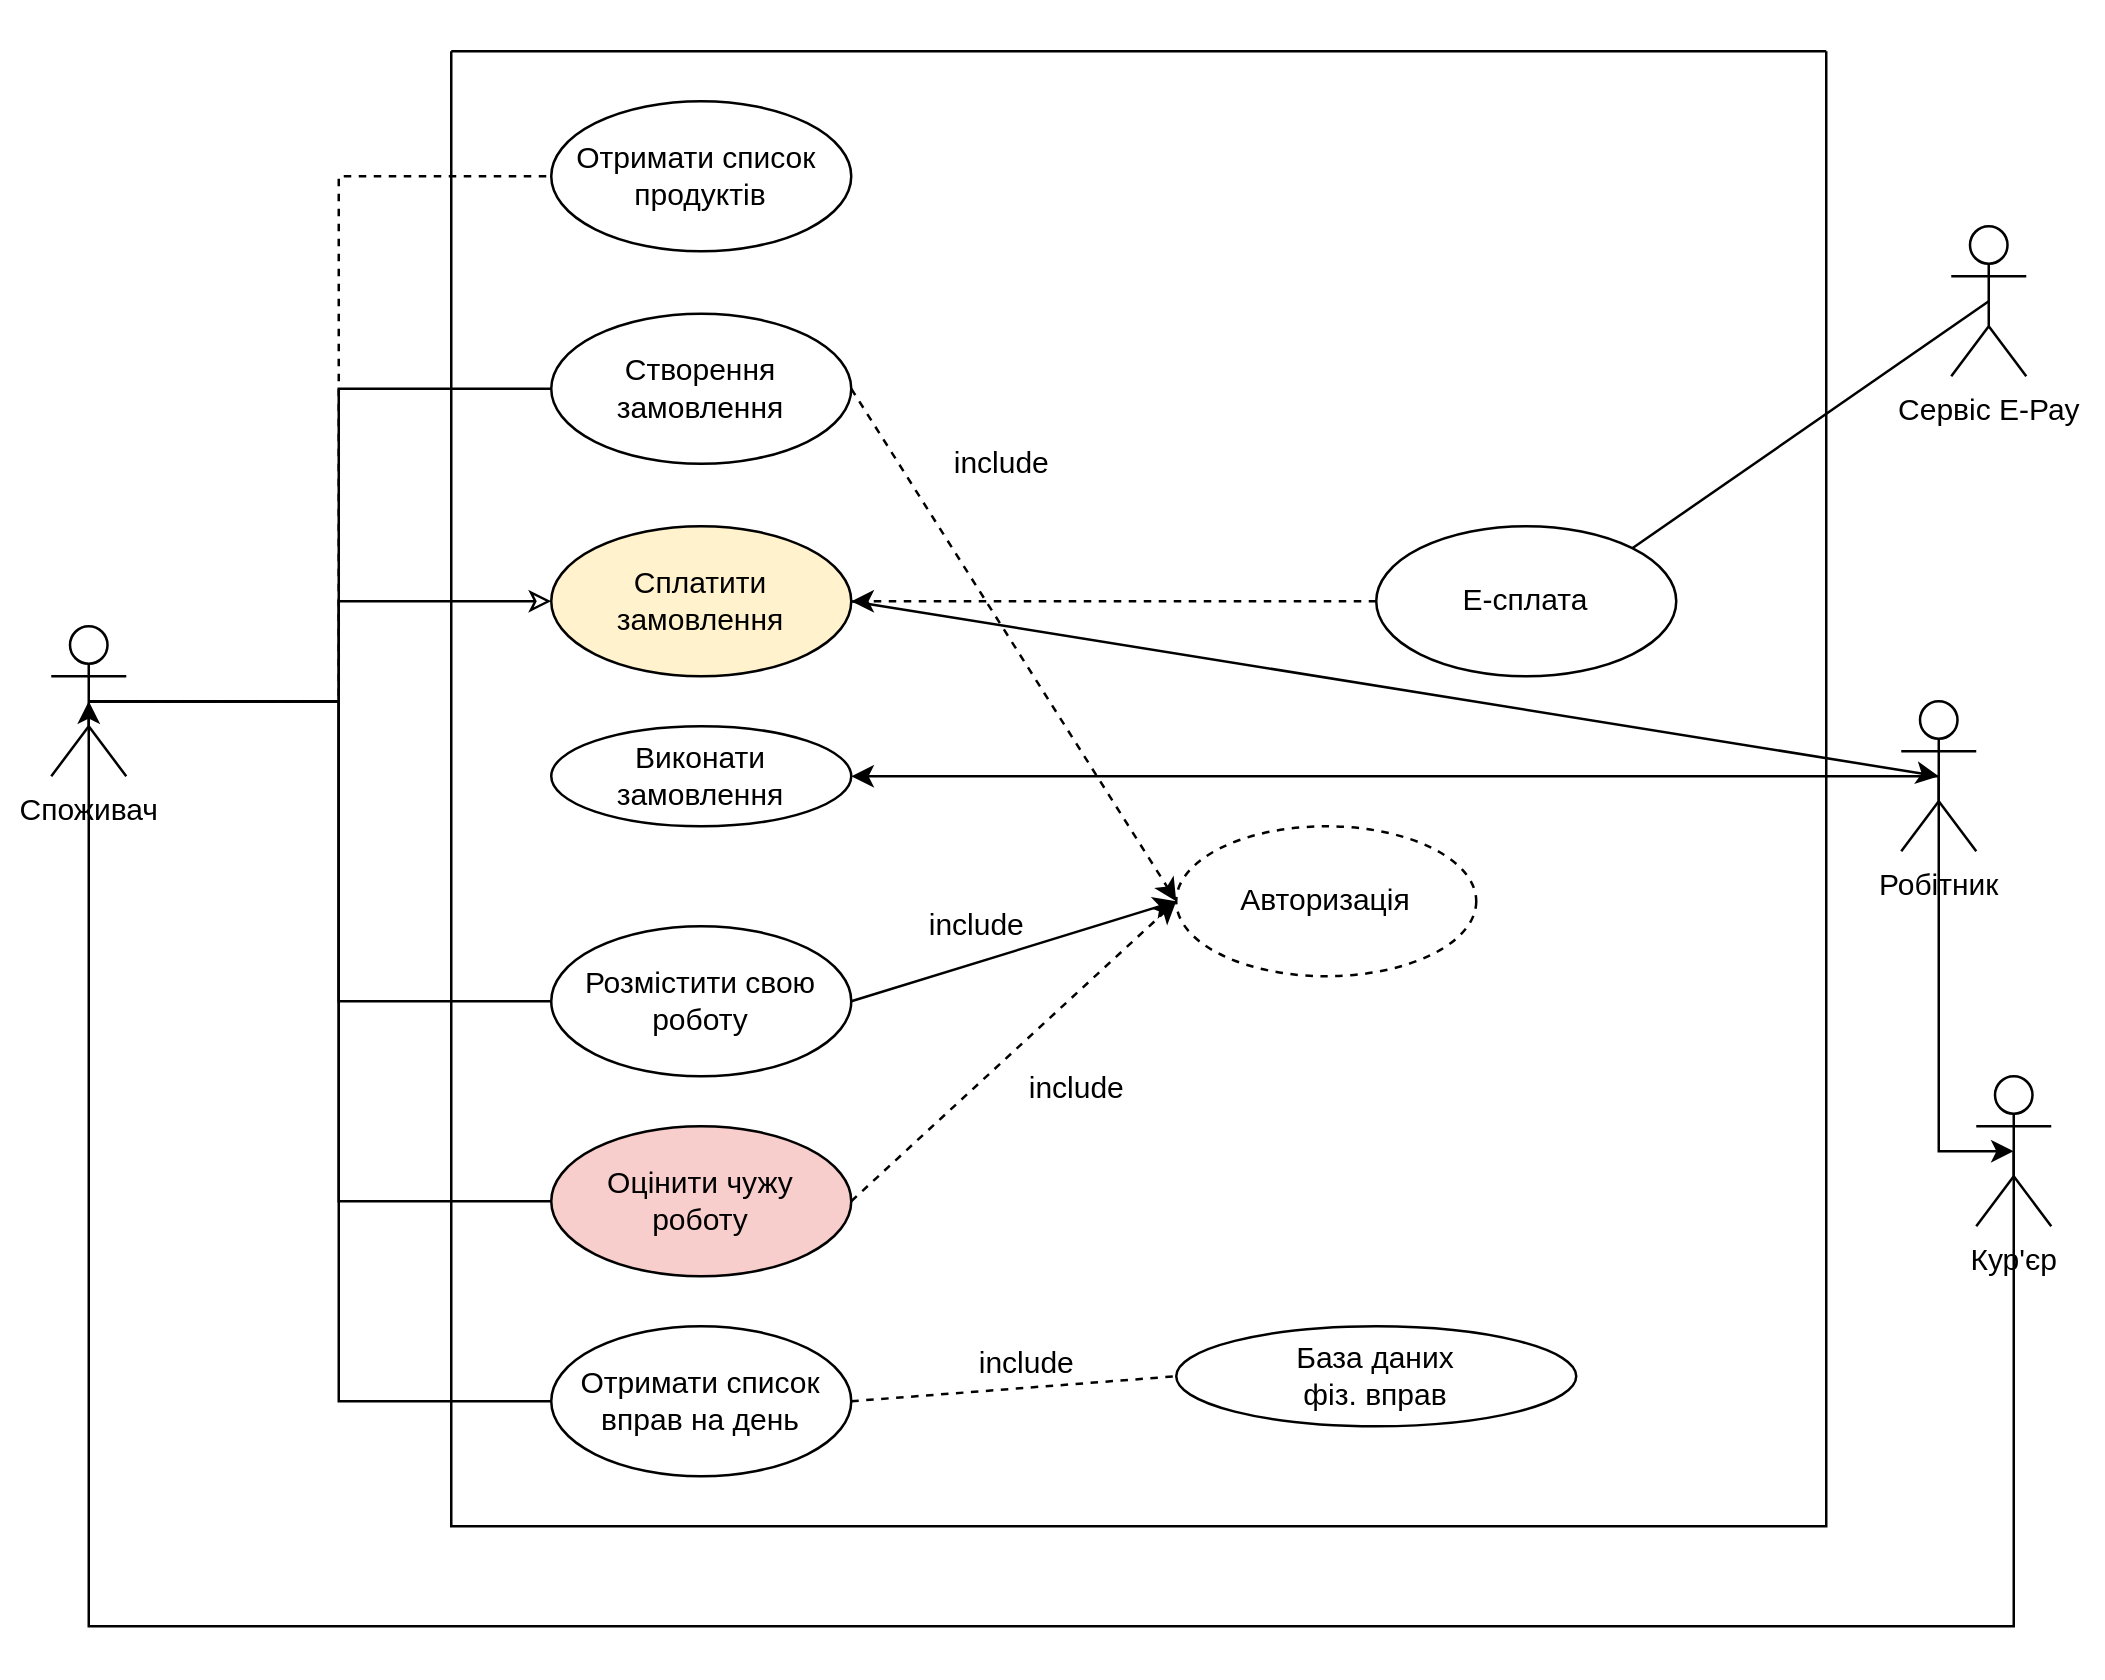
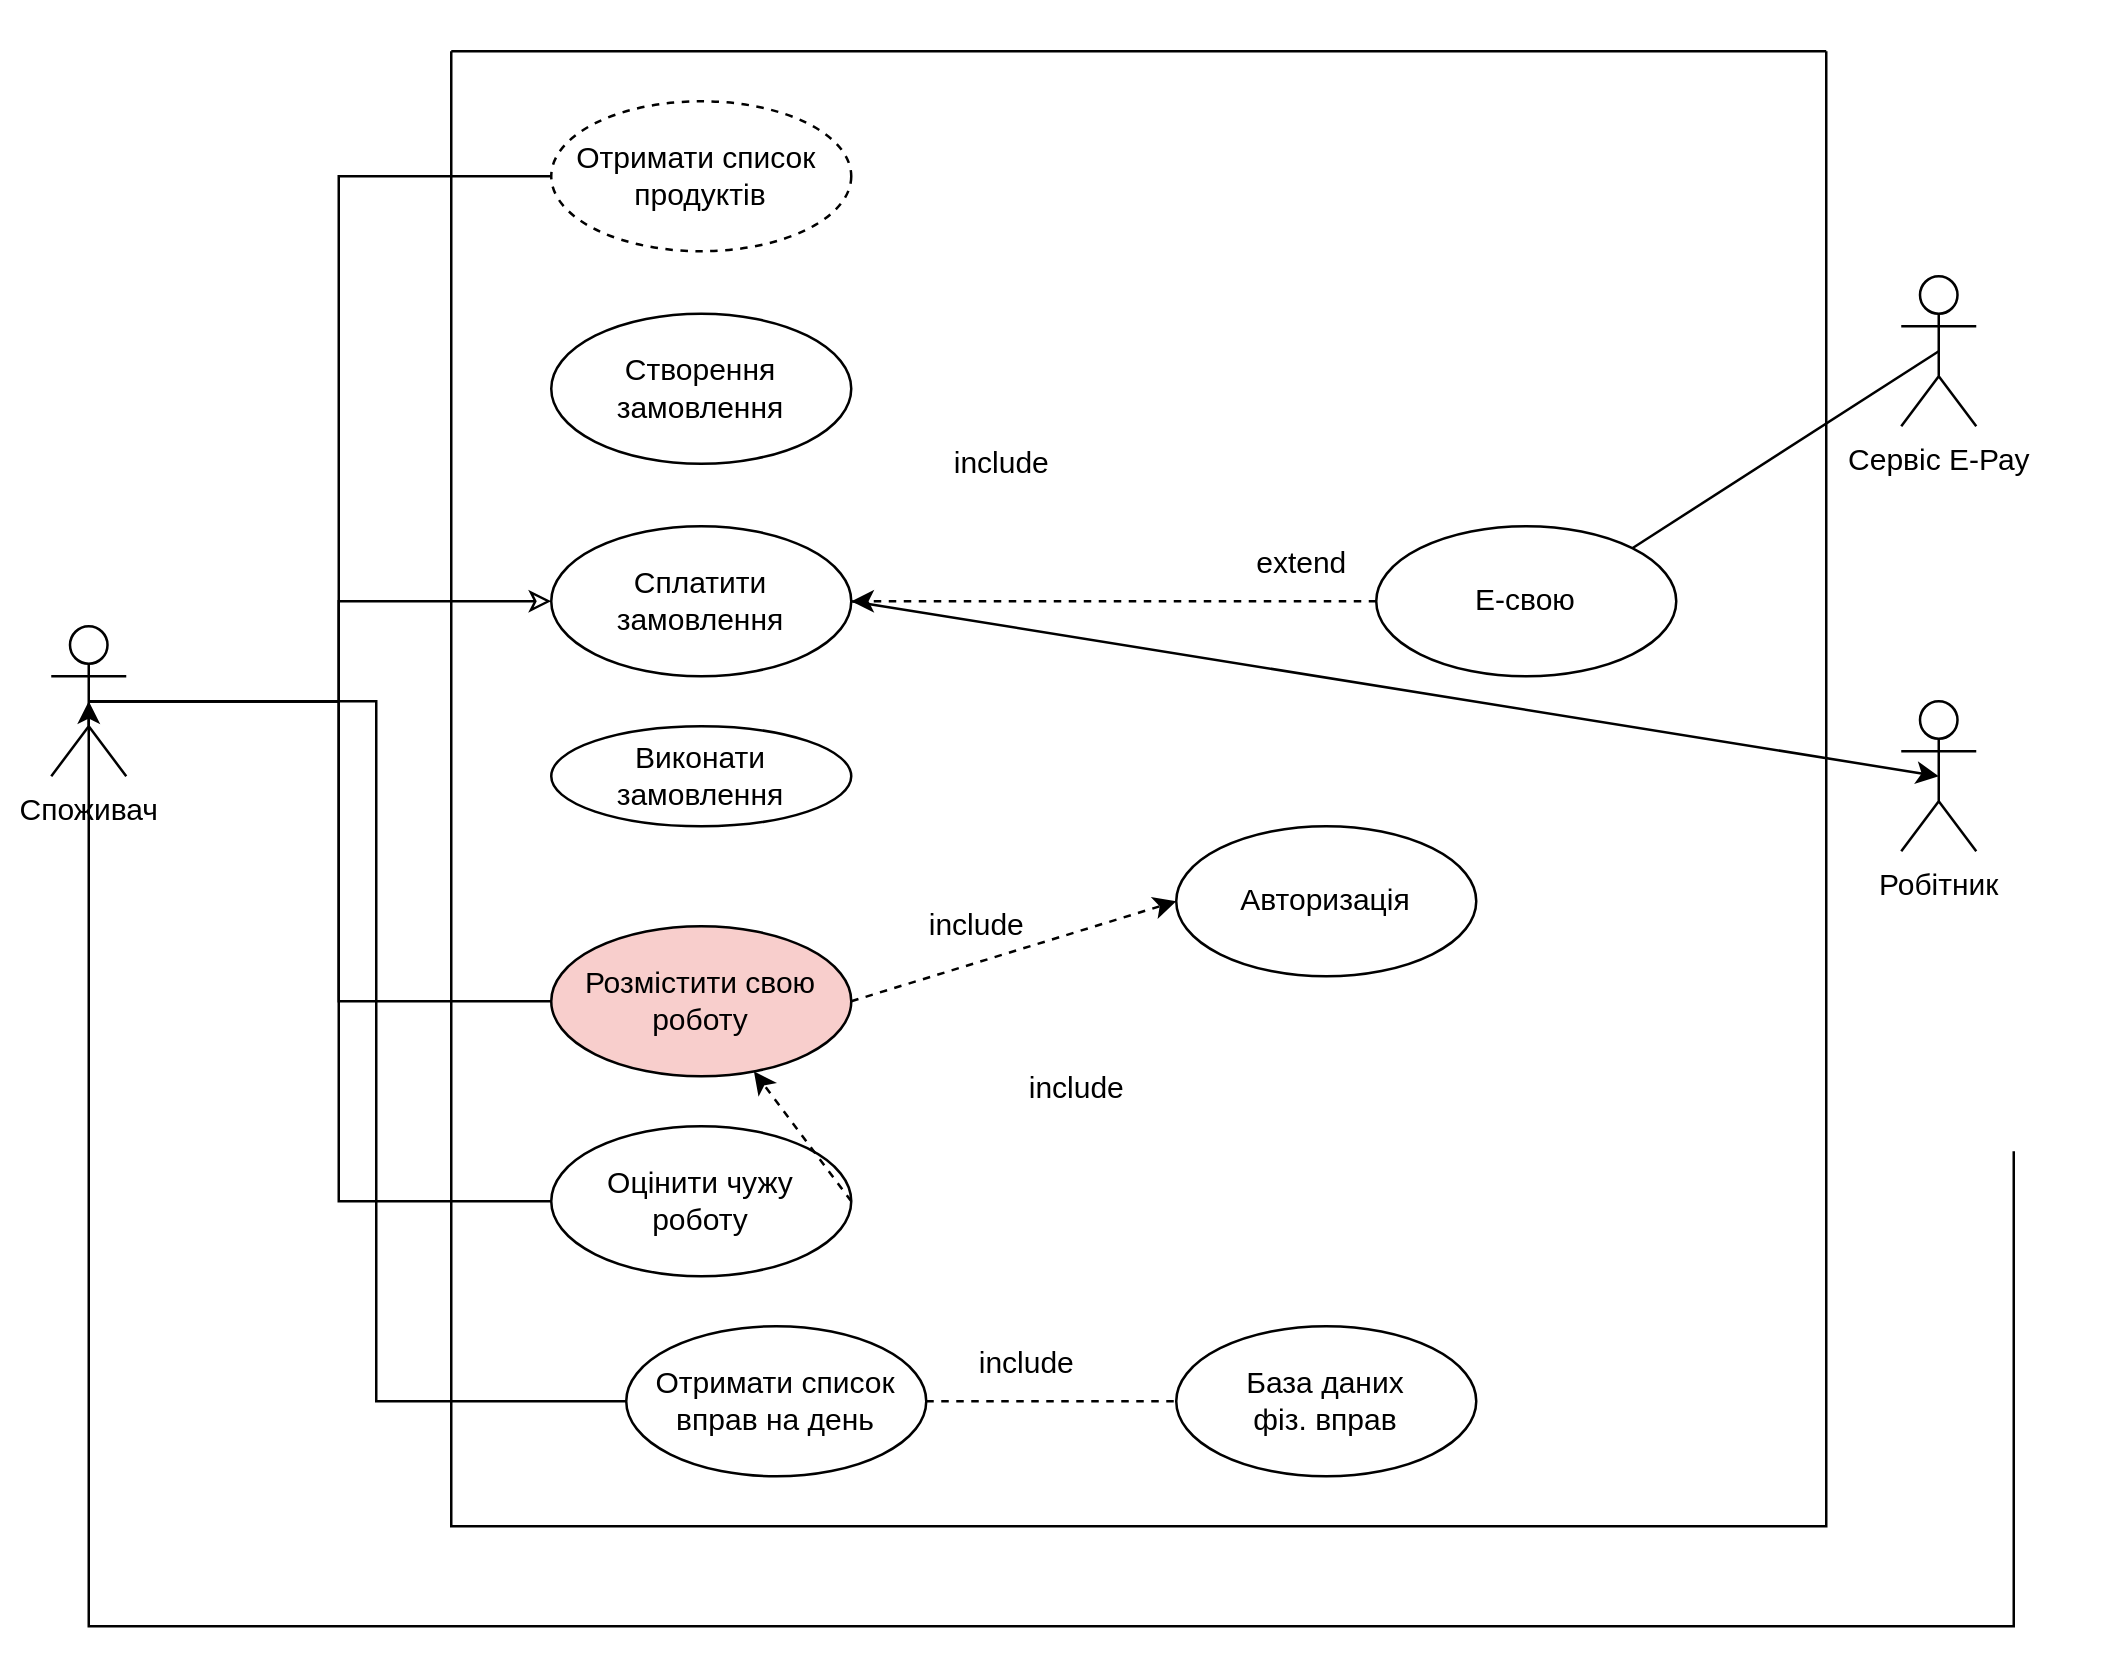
- <mxCell id="15" value="Отримати список&amp;nbsp;&lt;br&gt;продуктів" style="ellipse;whiteSpace=wrap;html=1;" vertex="1" parent="14"><mxGeometry x="40" y="20" width="120" height="60" as="geometry" /></mxCell>
+ <mxCell id="15" value="Отримати список&amp;nbsp;&lt;br&gt;продуктів" style="ellipse;whiteSpace=wrap;html=1;dashed=1;" vertex="1" parent="14"><mxGeometry x="40" y="20" width="120" height="60" as="geometry" /></mxCell>
- <mxCell id="2" style="edgeStyle=orthogonalEdgeStyle;rounded=0;orthogonalLoop=1;jettySize=auto;html=1;exitX=0.5;exitY=0.5;exitDx=0;exitDy=0;exitPerimeter=0;entryX=0;entryY=0.5;entryDx=0;entryDy=0;endArrow=none;endFill=0;dashed=1;" edge="1" parent="1" source="8" target="15"><mxGeometry relative="1" as="geometry" /></mxCell>
+ <mxCell id="2" style="edgeStyle=orthogonalEdgeStyle;rounded=0;orthogonalLoop=1;jettySize=auto;html=1;exitX=0.5;exitY=0.5;exitDx=0;exitDy=0;exitPerimeter=0;entryX=0;entryY=0.5;entryDx=0;entryDy=0;endArrow=none;endFill=0;" edge="1" parent="1" source="8" target="15"><mxGeometry relative="1" as="geometry" /></mxCell>
- <mxCell id="13" value="Сервіс Е-Рау" style="shape=umlActor;verticalLabelPosition=bottom;verticalAlign=top;html=1;outlineConnect=0;" vertex="1" parent="1"><mxGeometry x="780" y="90" width="30" height="60" as="geometry" /></mxCell>
+ <mxCell id="13" value="Сервіс Е-Рау" style="shape=umlActor;verticalLabelPosition=bottom;verticalAlign=top;html=1;outlineConnect=0;" vertex="1" parent="1"><mxGeometry x="760" y="110" width="30" height="60" as="geometry" /></mxCell>
- <mxCell id="3" style="edgeStyle=orthogonalEdgeStyle;rounded=0;orthogonalLoop=1;jettySize=auto;html=1;exitX=0.5;exitY=0.5;exitDx=0;exitDy=0;exitPerimeter=0;entryX=0;entryY=0.5;entryDx=0;entryDy=0;endArrow=none;endFill=0;" edge="1" parent="1" source="8" target="18"><mxGeometry relative="1" as="geometry" /></mxCell>
- <mxCell id="23" value="" style="endArrow=classic;dashed=1;html=1;rounded=0;entryX=0;entryY=0.5;entryDx=0;entryDy=0;exitX=1;exitY=0.5;exitDx=0;exitDy=0;endFill=1;" edge="1" parent="14" source="18" target="16"><mxGeometry width="50" height="50" relative="1" as="geometry"><mxPoint x="150" y="270" as="sourcePoint" /><mxPoint x="200" y="220" as="targetPoint" /></mxGeometry></mxCell>
+ <mxCell id="25" value="extend" style="text;html=1;align=center;verticalAlign=middle;resizable=0;points=[];autosize=1;strokeColor=none;fillColor=none;" vertex="1" parent="14"><mxGeometry x="310" y="190" width="60" height="30" as="geometry" /></mxCell>
- <mxCell id="19" value="Сплатити замовлення" style="ellipse;whiteSpace=wrap;html=1;fillColor=#fff2cc;" vertex="1" parent="14"><mxGeometry x="40" y="190" width="120" height="60" as="geometry" /></mxCell>
+ <mxCell id="19" value="Сплатити замовлення" style="ellipse;whiteSpace=wrap;html=1;" vertex="1" parent="14"><mxGeometry x="40" y="190" width="120" height="60" as="geometry" /></mxCell>
- <mxCell id="17" value="Е-сплата" style="ellipse;whiteSpace=wrap;html=1;" vertex="1" parent="14"><mxGeometry x="370" y="190" width="120" height="60" as="geometry" /></mxCell>
+ <mxCell id="17" value="Е-свою" style="ellipse;whiteSpace=wrap;html=1;" vertex="1" parent="14"><mxGeometry x="370" y="190" width="120" height="60" as="geometry" /></mxCell>
- <mxCell id="37" value="" style="endArrow=classic;html=1;rounded=0;entryX=1;entryY=0.5;entryDx=0;entryDy=0;exitX=0.5;exitY=0.5;exitDx=0;exitDy=0;exitPerimeter=0;" edge="1" parent="1" source="12" target="20"><mxGeometry width="50" height="50" relative="1" as="geometry"><mxPoint x="650" y="450" as="sourcePoint" /><mxPoint x="700" y="400" as="targetPoint" /></mxGeometry></mxCell>
- <mxCell id="16" value="Авторизація" style="ellipse;whiteSpace=wrap;html=1;dashed=1;" vertex="1" parent="14"><mxGeometry x="290" y="310" width="120" height="60" as="geometry" /></mxCell>
+ <mxCell id="16" value="Авторизація" style="ellipse;whiteSpace=wrap;html=1;" vertex="1" parent="14"><mxGeometry x="290" y="310" width="120" height="60" as="geometry" /></mxCell>
- <mxCell id="30" value="" style="endArrow=classic;dashed=0;html=1;rounded=0;exitX=1;exitY=0.5;exitDx=0;exitDy=0;endFill=1;entryX=0;entryY=0.5;entryDx=0;entryDy=0;" edge="1" parent="14" source="21" target="16"><mxGeometry width="50" height="50" relative="1" as="geometry"><mxPoint x="170" y="145" as="sourcePoint" /><mxPoint x="280" y="300" as="targetPoint" /></mxGeometry></mxCell>
+ <mxCell id="30" value="" style="endArrow=classic;dashed=1;html=1;rounded=0;exitX=1;exitY=0.5;exitDx=0;exitDy=0;endFill=1;entryX=0;entryY=0.5;entryDx=0;entryDy=0;" edge="1" parent="14" source="21" target="16"><mxGeometry width="50" height="50" relative="1" as="geometry"><mxPoint x="170" y="145" as="sourcePoint" /><mxPoint x="280" y="300" as="targetPoint" /></mxGeometry></mxCell>
- <mxCell id="21" value="Розмістити свою роботу" style="ellipse;whiteSpace=wrap;html=1;" vertex="1" parent="14"><mxGeometry x="40" y="350" width="120" height="60" as="geometry" /></mxCell>
+ <mxCell id="21" value="Розмістити свою роботу" style="ellipse;whiteSpace=wrap;html=1;fillColor=#f8cecc;" vertex="1" parent="14"><mxGeometry x="40" y="350" width="120" height="60" as="geometry" /></mxCell>
- <mxCell id="11" style="edgeStyle=orthogonalEdgeStyle;rounded=0;orthogonalLoop=1;jettySize=auto;html=1;exitX=0.5;exitY=0.5;exitDx=0;exitDy=0;exitPerimeter=0;entryX=0.5;entryY=0.5;entryDx=0;entryDy=0;entryPerimeter=0;endArrow=classic;endFill=1;" edge="1" parent="1" source="12" target="10"><mxGeometry relative="1" as="geometry"><Array as="points"><mxPoint x="775" y="460" /></Array></mxGeometry></mxCell>
- <mxCell id="29" value="" style="endArrow=classic;dashed=1;html=1;rounded=0;exitX=1;exitY=0.5;exitDx=0;exitDy=0;endFill=1;entryX=0;entryY=0.5;entryDx=0;entryDy=0;" edge="1" parent="14" source="22" target="16"><mxGeometry width="50" height="50" relative="1" as="geometry"><mxPoint x="170" y="390" as="sourcePoint" /><mxPoint x="290" y="310" as="targetPoint" /></mxGeometry></mxCell>
+ <mxCell id="29" value="" style="endArrow=classic;dashed=1;html=1;rounded=0;exitX=1;exitY=0.5;exitDx=0;exitDy=0;endFill=1;" edge="1" parent="14" source="22" target="21"><mxGeometry width="50" height="50" relative="1" as="geometry"><mxPoint x="170" y="390" as="sourcePoint" /><mxPoint x="290" y="310" as="targetPoint" /></mxGeometry></mxCell>
- <mxCell id="10" value="Кур'єр" style="shape=umlActor;verticalLabelPosition=bottom;verticalAlign=top;html=1;outlineConnect=0;" vertex="1" parent="1"><mxGeometry x="790" y="430" width="30" height="60" as="geometry" /></mxCell>
- <mxCell id="22" value="Оцінити чужу &lt;br&gt;роботу" style="ellipse;whiteSpace=wrap;html=1;fillColor=#f8cecc;" vertex="1" parent="14"><mxGeometry x="40" y="430" width="120" height="60" as="geometry" /></mxCell>
+ <mxCell id="22" value="Оцінити чужу &lt;br&gt;роботу" style="ellipse;whiteSpace=wrap;html=1;" vertex="1" parent="14"><mxGeometry x="40" y="430" width="120" height="60" as="geometry" /></mxCell>
- <mxCell id="31" value="База даних&lt;br&gt;фіз. вправ" style="ellipse;whiteSpace=wrap;html=1;" vertex="1" parent="14"><mxGeometry x="290" y="510" width="160" height="40" as="geometry" /></mxCell>
+ <mxCell id="31" value="База даних&lt;br&gt;фіз. вправ" style="ellipse;whiteSpace=wrap;html=1;" vertex="1" parent="14"><mxGeometry x="290" y="510" width="120" height="60" as="geometry" /></mxCell>
- <mxCell id="32" value="Отримати список вправ на день" style="ellipse;whiteSpace=wrap;html=1;" vertex="1" parent="14"><mxGeometry x="40" y="510" width="120" height="60" as="geometry" /></mxCell>
+ <mxCell id="32" value="Отримати список вправ на день" style="ellipse;whiteSpace=wrap;html=1;" vertex="1" parent="14"><mxGeometry x="70" y="510" width="120" height="60" as="geometry" /></mxCell>
